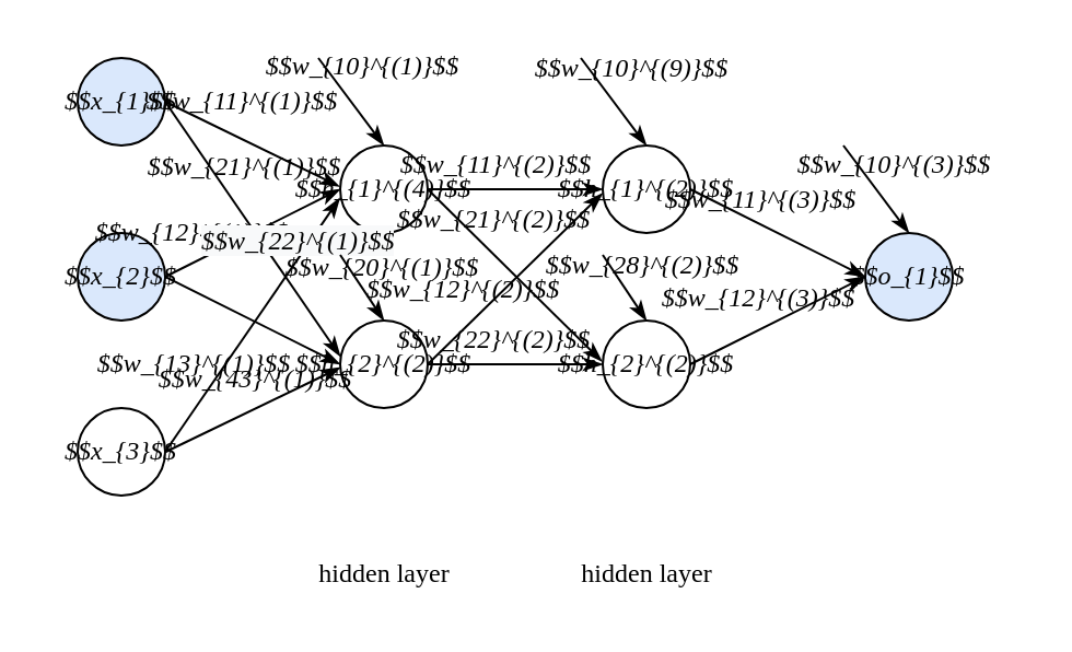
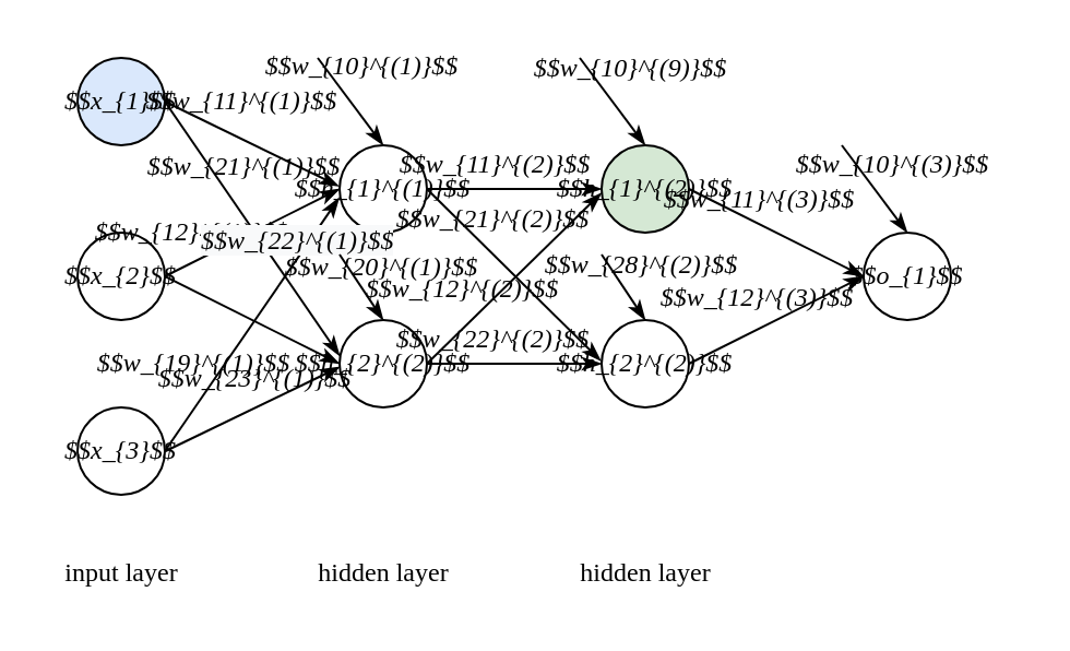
- <mxCell id="8" value="&lt;font face=&quot;georgia&quot;&gt;&lt;i&gt;$$h_{1}^{(4)}$$&lt;/i&gt;&lt;/font&gt;" style="ellipse;whiteSpace=wrap;html=1;aspect=fixed;" vertex="1" parent="1"><mxGeometry x="155" y="66" width="40" height="40" as="geometry" /></mxCell>
+ <mxCell id="8" value="&lt;font face=&quot;georgia&quot;&gt;&lt;i&gt;$$h_{1}^{(1)}$$&lt;/i&gt;&lt;/font&gt;" style="ellipse;whiteSpace=wrap;html=1;aspect=fixed;" vertex="1" parent="1"><mxGeometry x="155" y="66" width="40" height="40" as="geometry" /></mxCell>
- <mxCell id="6" value="&lt;i style=&quot;font-family: &amp;#34;georgia&amp;#34;&quot;&gt;$$h_{1}^{(2)}$$&lt;/i&gt;" style="ellipse;whiteSpace=wrap;html=1;aspect=fixed;" vertex="1" parent="1"><mxGeometry x="275" y="66" width="40" height="40" as="geometry" /></mxCell>
+ <mxCell id="6" value="&lt;i style=&quot;font-family: &amp;#34;georgia&amp;#34;&quot;&gt;$$h_{1}^{(2)}$$&lt;/i&gt;" style="ellipse;whiteSpace=wrap;html=1;aspect=fixed;fillColor=#d5e8d4;" vertex="1" parent="1"><mxGeometry x="275" y="66" width="40" height="40" as="geometry" /></mxCell>
- <mxCell id="3" value="&lt;i style=&quot;font-family: &amp;#34;georgia&amp;#34;&quot;&gt;$$x_{2}$$&lt;/i&gt;" style="ellipse;whiteSpace=wrap;html=1;aspect=fixed;fillColor=#dae8fc;" vertex="1" parent="1"><mxGeometry x="35" y="106" width="40" height="40" as="geometry" /></mxCell>
+ <mxCell id="3" value="&lt;i style=&quot;font-family: &amp;#34;georgia&amp;#34;&quot;&gt;$$x_{2}$$&lt;/i&gt;" style="ellipse;whiteSpace=wrap;html=1;aspect=fixed;" vertex="1" parent="1"><mxGeometry x="35" y="106" width="40" height="40" as="geometry" /></mxCell>
- <mxCell id="9" value="&lt;i style=&quot;font-family: &amp;#34;georgia&amp;#34;&quot;&gt;$$o_{1}$$&lt;/i&gt;" style="ellipse;whiteSpace=wrap;html=1;aspect=fixed;fillColor=#dae8fc;" vertex="1" parent="1"><mxGeometry x="395" y="106" width="40" height="40" as="geometry" /></mxCell>
+ <mxCell id="9" value="&lt;i style=&quot;font-family: &amp;#34;georgia&amp;#34;&quot;&gt;$$o_{1}$$&lt;/i&gt;" style="ellipse;whiteSpace=wrap;html=1;aspect=fixed;" vertex="1" parent="1"><mxGeometry x="395" y="106" width="40" height="40" as="geometry" /></mxCell>
- <mxCell id="29" value="&lt;i style=&quot;font-family: &amp;#34;georgia&amp;#34;&quot;&gt;$$w_{13}^{(1)}$$&lt;/i&gt;" style="text;html=1;align=center;verticalAlign=middle;resizable=0;points=[];autosize=1;strokeColor=none;fillColor=none;fontSize=12;fontFamily=Georgia;" vertex="1" parent="1"><mxGeometry x="28" y="156" width="120" height="20" as="geometry" /></mxCell>
+ <mxCell id="29" value="&lt;i style=&quot;font-family: &amp;#34;georgia&amp;#34;&quot;&gt;$$w_{19}^{(1)}$$&lt;/i&gt;" style="text;html=1;align=center;verticalAlign=middle;resizable=0;points=[];autosize=1;strokeColor=none;fillColor=none;fontSize=12;fontFamily=Georgia;" vertex="1" parent="1"><mxGeometry x="28" y="156" width="120" height="20" as="geometry" /></mxCell>
- <mxCell id="30" value="&lt;i style=&quot;font-family: &amp;#34;georgia&amp;#34;&quot;&gt;$$w_{43}^{(1)}$$&lt;/i&gt;" style="text;html=1;align=center;verticalAlign=middle;resizable=0;points=[];autosize=1;strokeColor=none;fillColor=none;fontSize=12;fontFamily=Georgia;" vertex="1" parent="1"><mxGeometry x="56" y="163" width="120" height="20" as="geometry" /></mxCell>
+ <mxCell id="30" value="&lt;i style=&quot;font-family: &amp;#34;georgia&amp;#34;&quot;&gt;$$w_{23}^{(1)}$$&lt;/i&gt;" style="text;html=1;align=center;verticalAlign=middle;resizable=0;points=[];autosize=1;strokeColor=none;fillColor=none;fontSize=12;fontFamily=Georgia;" vertex="1" parent="1"><mxGeometry x="56" y="163" width="120" height="20" as="geometry" /></mxCell>
+ <mxCell id="23" value="&lt;font style=&quot;font-size: 12px&quot;&gt;input layer&lt;/font&gt;" style="text;html=1;align=center;verticalAlign=middle;resizable=0;points=[];autosize=1;fontSize=17;fontFamily=Georgia;" vertex="1" parent="1"><mxGeometry x="20" y="246" width="70" height="30" as="geometry" /></mxCell>
